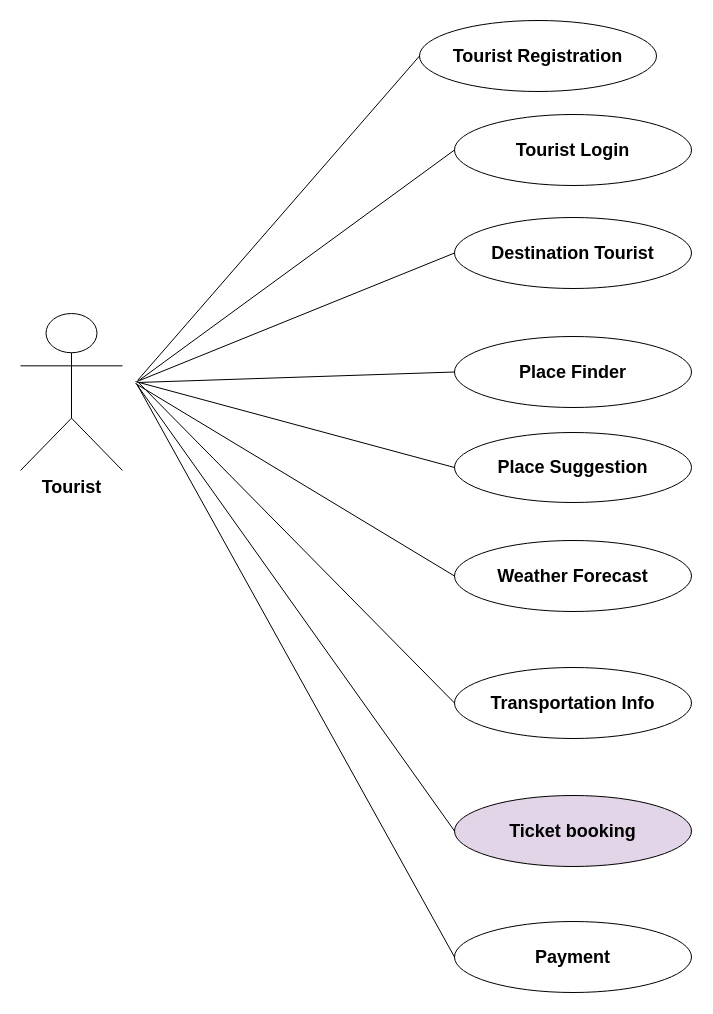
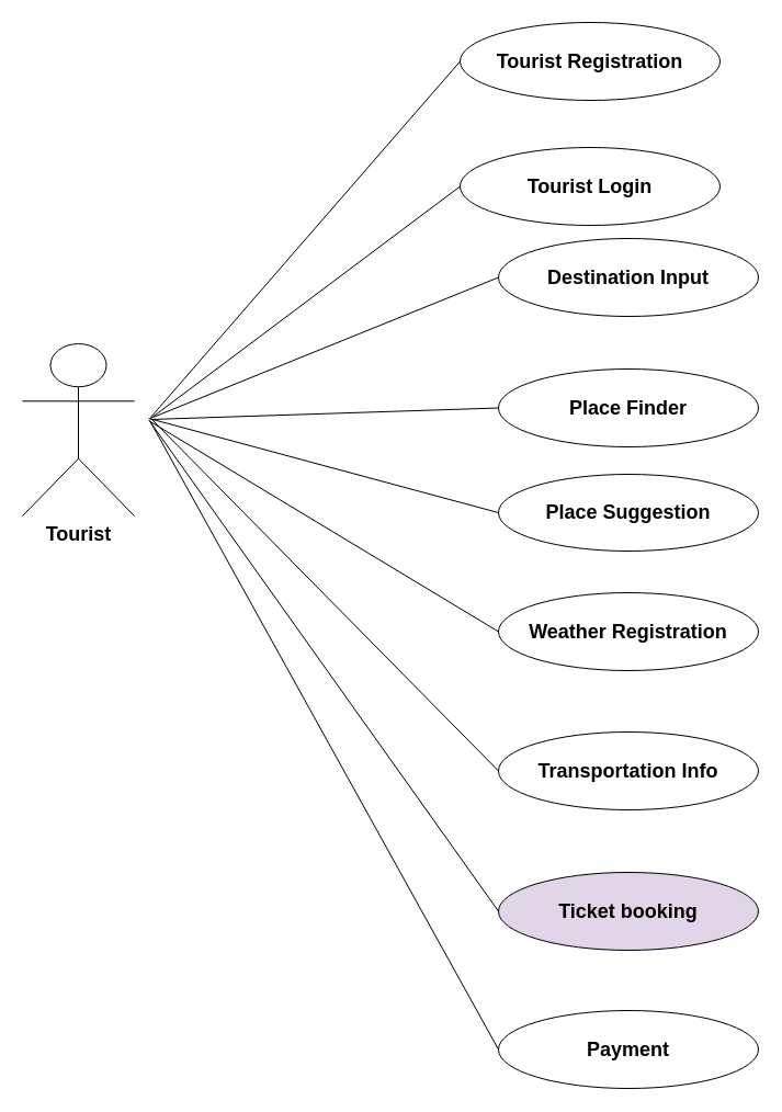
- <mxCell id="5" value="&lt;b&gt;&lt;font style=&quot;font-size: 18px&quot;&gt;Tourist Login&lt;/font&gt;&lt;/b&gt;" style="ellipse;whiteSpace=wrap;html=1;" parent="1" vertex="1"><mxGeometry x="454" y="114" width="237" height="71" as="geometry" /></mxCell>
+ <mxCell id="5" value="&lt;b&gt;&lt;font style=&quot;font-size: 18px&quot;&gt;Tourist Login&lt;/font&gt;&lt;/b&gt;" style="ellipse;whiteSpace=wrap;html=1;" parent="1" vertex="1"><mxGeometry x="419" y="134" width="237" height="71" as="geometry" /></mxCell>
- <mxCell id="7" value="&lt;span style=&quot;font-size: 18px&quot;&gt;&lt;b&gt;Destination Tourist&lt;/b&gt;&lt;/span&gt;" style="ellipse;whiteSpace=wrap;html=1;" parent="1" vertex="1"><mxGeometry x="454" y="217" width="237" height="71" as="geometry" /></mxCell>
+ <mxCell id="7" value="&lt;span style=&quot;font-size: 18px&quot;&gt;&lt;b&gt;Destination Input&lt;/b&gt;&lt;/span&gt;" style="ellipse;whiteSpace=wrap;html=1;" parent="1" vertex="1"><mxGeometry x="454" y="217" width="237" height="71" as="geometry" /></mxCell>
- <mxCell id="13" value="&lt;span style=&quot;font-size: 18px&quot;&gt;&lt;b&gt;Weather Forecast&lt;/b&gt;&lt;/span&gt;" style="ellipse;whiteSpace=wrap;html=1;" parent="1" vertex="1"><mxGeometry x="454" y="540" width="237" height="71" as="geometry" /></mxCell>
+ <mxCell id="13" value="&lt;span style=&quot;font-size: 18px&quot;&gt;&lt;b&gt;Weather Registration&lt;/b&gt;&lt;/span&gt;" style="ellipse;whiteSpace=wrap;html=1;" parent="1" vertex="1"><mxGeometry x="454" y="540" width="237" height="71" as="geometry" /></mxCell>
